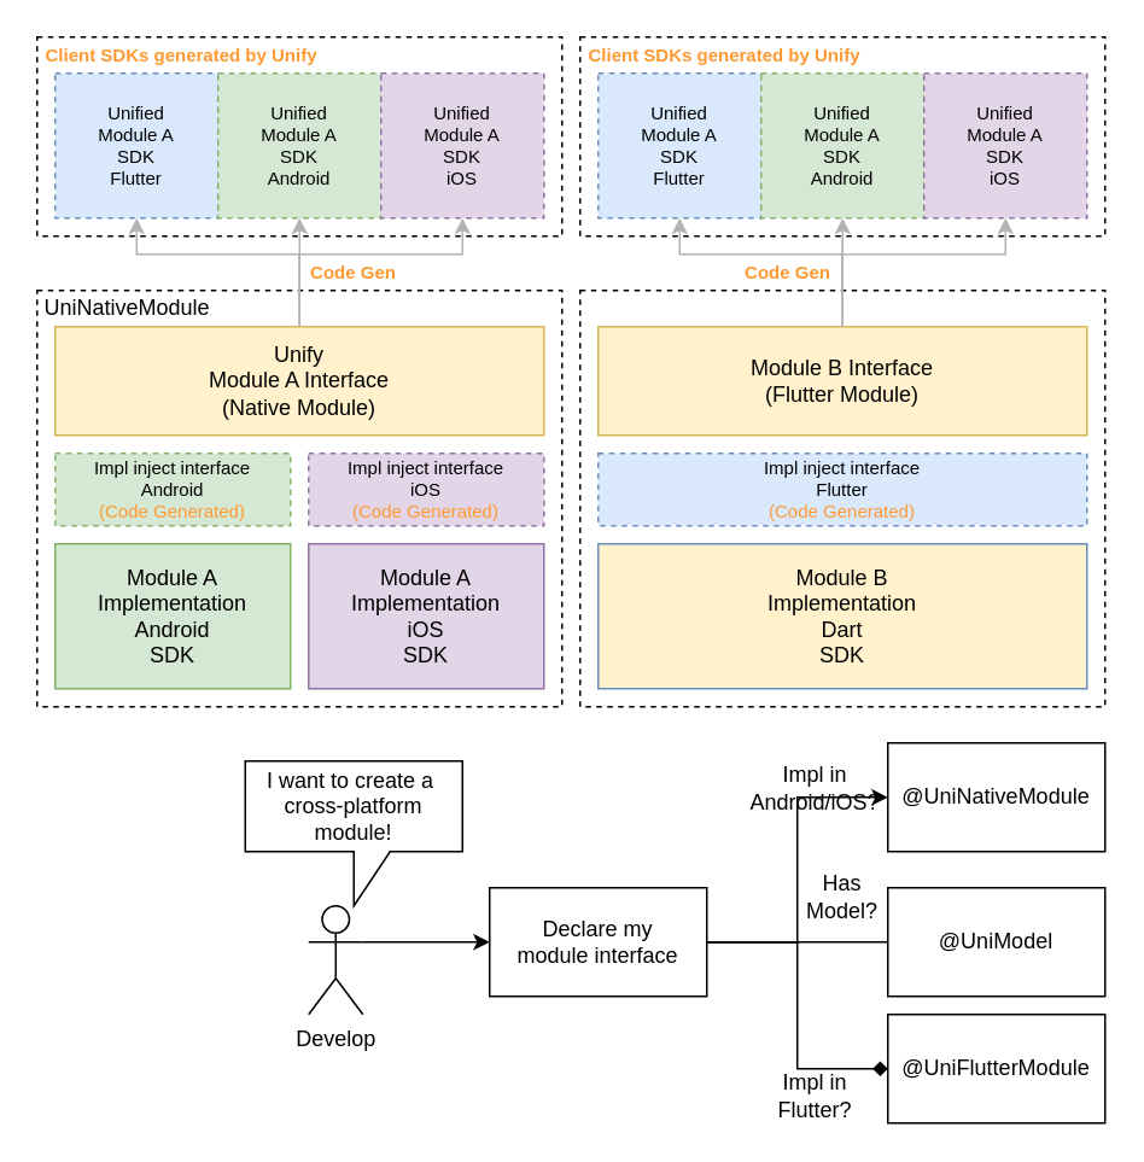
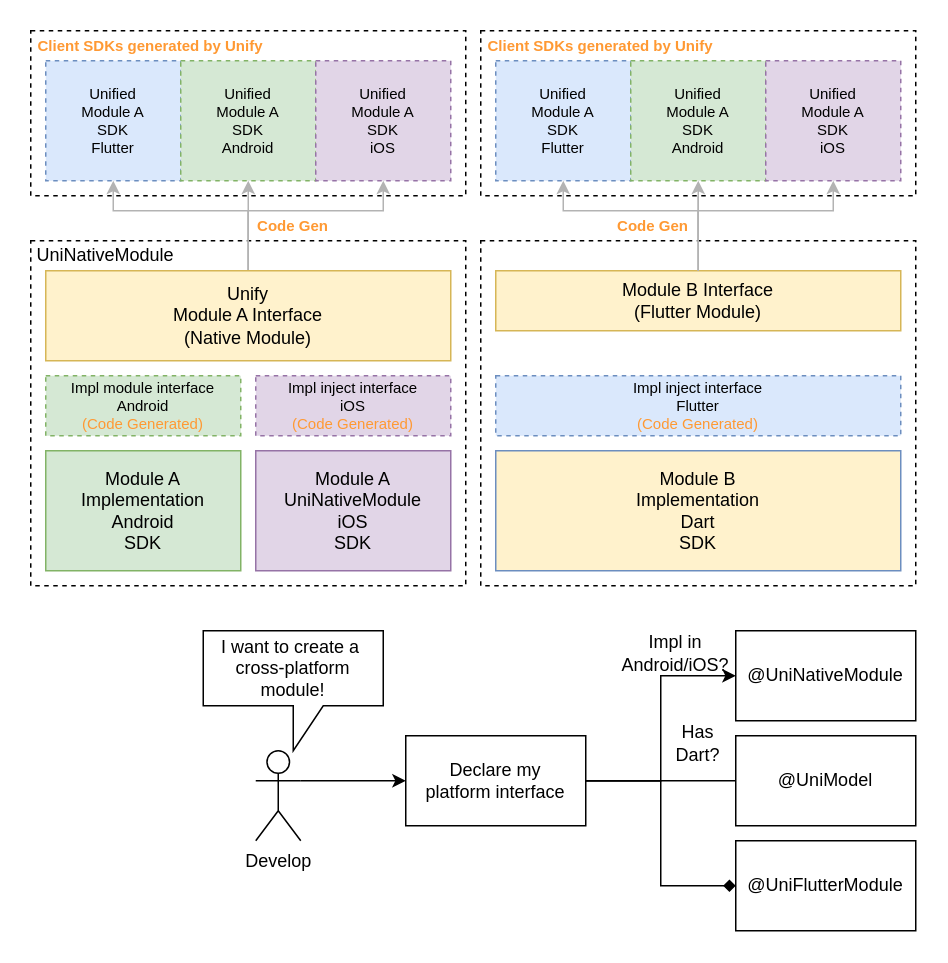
- <mxCell id="10" value="Module B Interface&lt;br&gt;(Flutter Module)" style="rounded=0;whiteSpace=wrap;html=1;fillColor=#fff2cc;strokeColor=#d6b656;" parent="1" vertex="1"><mxGeometry x="330" y="180" width="270" height="60" as="geometry" /></mxCell>
+ <mxCell id="10" value="Module B Interface&lt;br&gt;(Flutter Module)" style="rounded=0;whiteSpace=wrap;html=1;fillColor=#fff2cc;strokeColor=#d6b656;" parent="1" vertex="1"><mxGeometry x="330" y="180" width="270" height="40" as="geometry" /></mxCell>
- <mxCell id="13" value="Impl inject interface&lt;br style=&quot;font-size: 10px;&quot;&gt;Android&lt;br&gt;&lt;font color=&quot;#ff9933&quot;&gt;(Code Generated)&lt;/font&gt;" style="rounded=0;whiteSpace=wrap;html=1;fontSize=10;fillColor=#d5e8d4;strokeColor=#82b366;dashed=1;" parent="1" vertex="1"><mxGeometry x="30" y="250" width="130" height="40" as="geometry" /></mxCell>
+ <mxCell id="13" value="Impl module interface&lt;br style=&quot;font-size: 10px;&quot;&gt;Android&lt;br&gt;&lt;font color=&quot;#ff9933&quot;&gt;(Code Generated)&lt;/font&gt;" style="rounded=0;whiteSpace=wrap;html=1;fontSize=10;fillColor=#d5e8d4;strokeColor=#82b366;dashed=1;" parent="1" vertex="1"><mxGeometry x="30" y="250" width="130" height="40" as="geometry" /></mxCell>
- <mxCell id="12" value="Module A&lt;br&gt;Implementation&lt;br&gt;iOS&lt;br&gt;SDK" style="rounded=0;whiteSpace=wrap;html=1;fillColor=#e1d5e7;strokeColor=#9673a6;" parent="1" vertex="1"><mxGeometry x="170" y="300" width="130" height="80" as="geometry" /></mxCell>
+ <mxCell id="12" value="Module A&lt;br&gt;UniNativeModule&lt;br&gt;iOS&lt;br&gt;SDK" style="rounded=0;whiteSpace=wrap;html=1;fillColor=#e1d5e7;strokeColor=#9673a6;" parent="1" vertex="1"><mxGeometry x="170" y="300" width="130" height="80" as="geometry" /></mxCell>
- <mxCell id="39" value="@UniNativeModule" style="rounded=0;whiteSpace=wrap;html=1;" vertex="1" parent="1"><mxGeometry x="490" y="410" width="120" height="60" as="geometry" /></mxCell>
+ <mxCell id="39" value="@UniNativeModule" style="rounded=0;whiteSpace=wrap;html=1;" vertex="1" parent="1"><mxGeometry x="490" y="420" width="120" height="60" as="geometry" /></mxCell>
- <mxCell id="44" value="Has&lt;br&gt;Model?" style="text;html=1;strokeColor=none;fillColor=none;align=center;verticalAlign=middle;whiteSpace=wrap;rounded=0;" vertex="1" parent="1"><mxGeometry x="435" y="480" width="60" height="30" as="geometry" /></mxCell>
+ <mxCell id="44" value="Has&lt;br&gt;Dart?" style="text;html=1;strokeColor=none;fillColor=none;align=center;verticalAlign=middle;whiteSpace=wrap;rounded=0;" vertex="1" parent="1"><mxGeometry x="435" y="480" width="60" height="30" as="geometry" /></mxCell>
- <mxCell id="38" value="Declare my&lt;br&gt;module interface" style="rounded=0;whiteSpace=wrap;html=1;" vertex="1" parent="1"><mxGeometry x="270" y="490" width="120" height="60" as="geometry" /></mxCell>
+ <mxCell id="38" value="Declare my&lt;br&gt;platform interface" style="rounded=0;whiteSpace=wrap;html=1;" vertex="1" parent="1"><mxGeometry x="270" y="490" width="120" height="60" as="geometry" /></mxCell>
- <mxCell id="42" value="Impl in&lt;br&gt;Flutter?" style="text;html=1;strokeColor=none;fillColor=none;align=center;verticalAlign=middle;whiteSpace=wrap;rounded=0;" vertex="1" parent="1"><mxGeometry x="420" y="590" width="60" height="30" as="geometry" /></mxCell>
